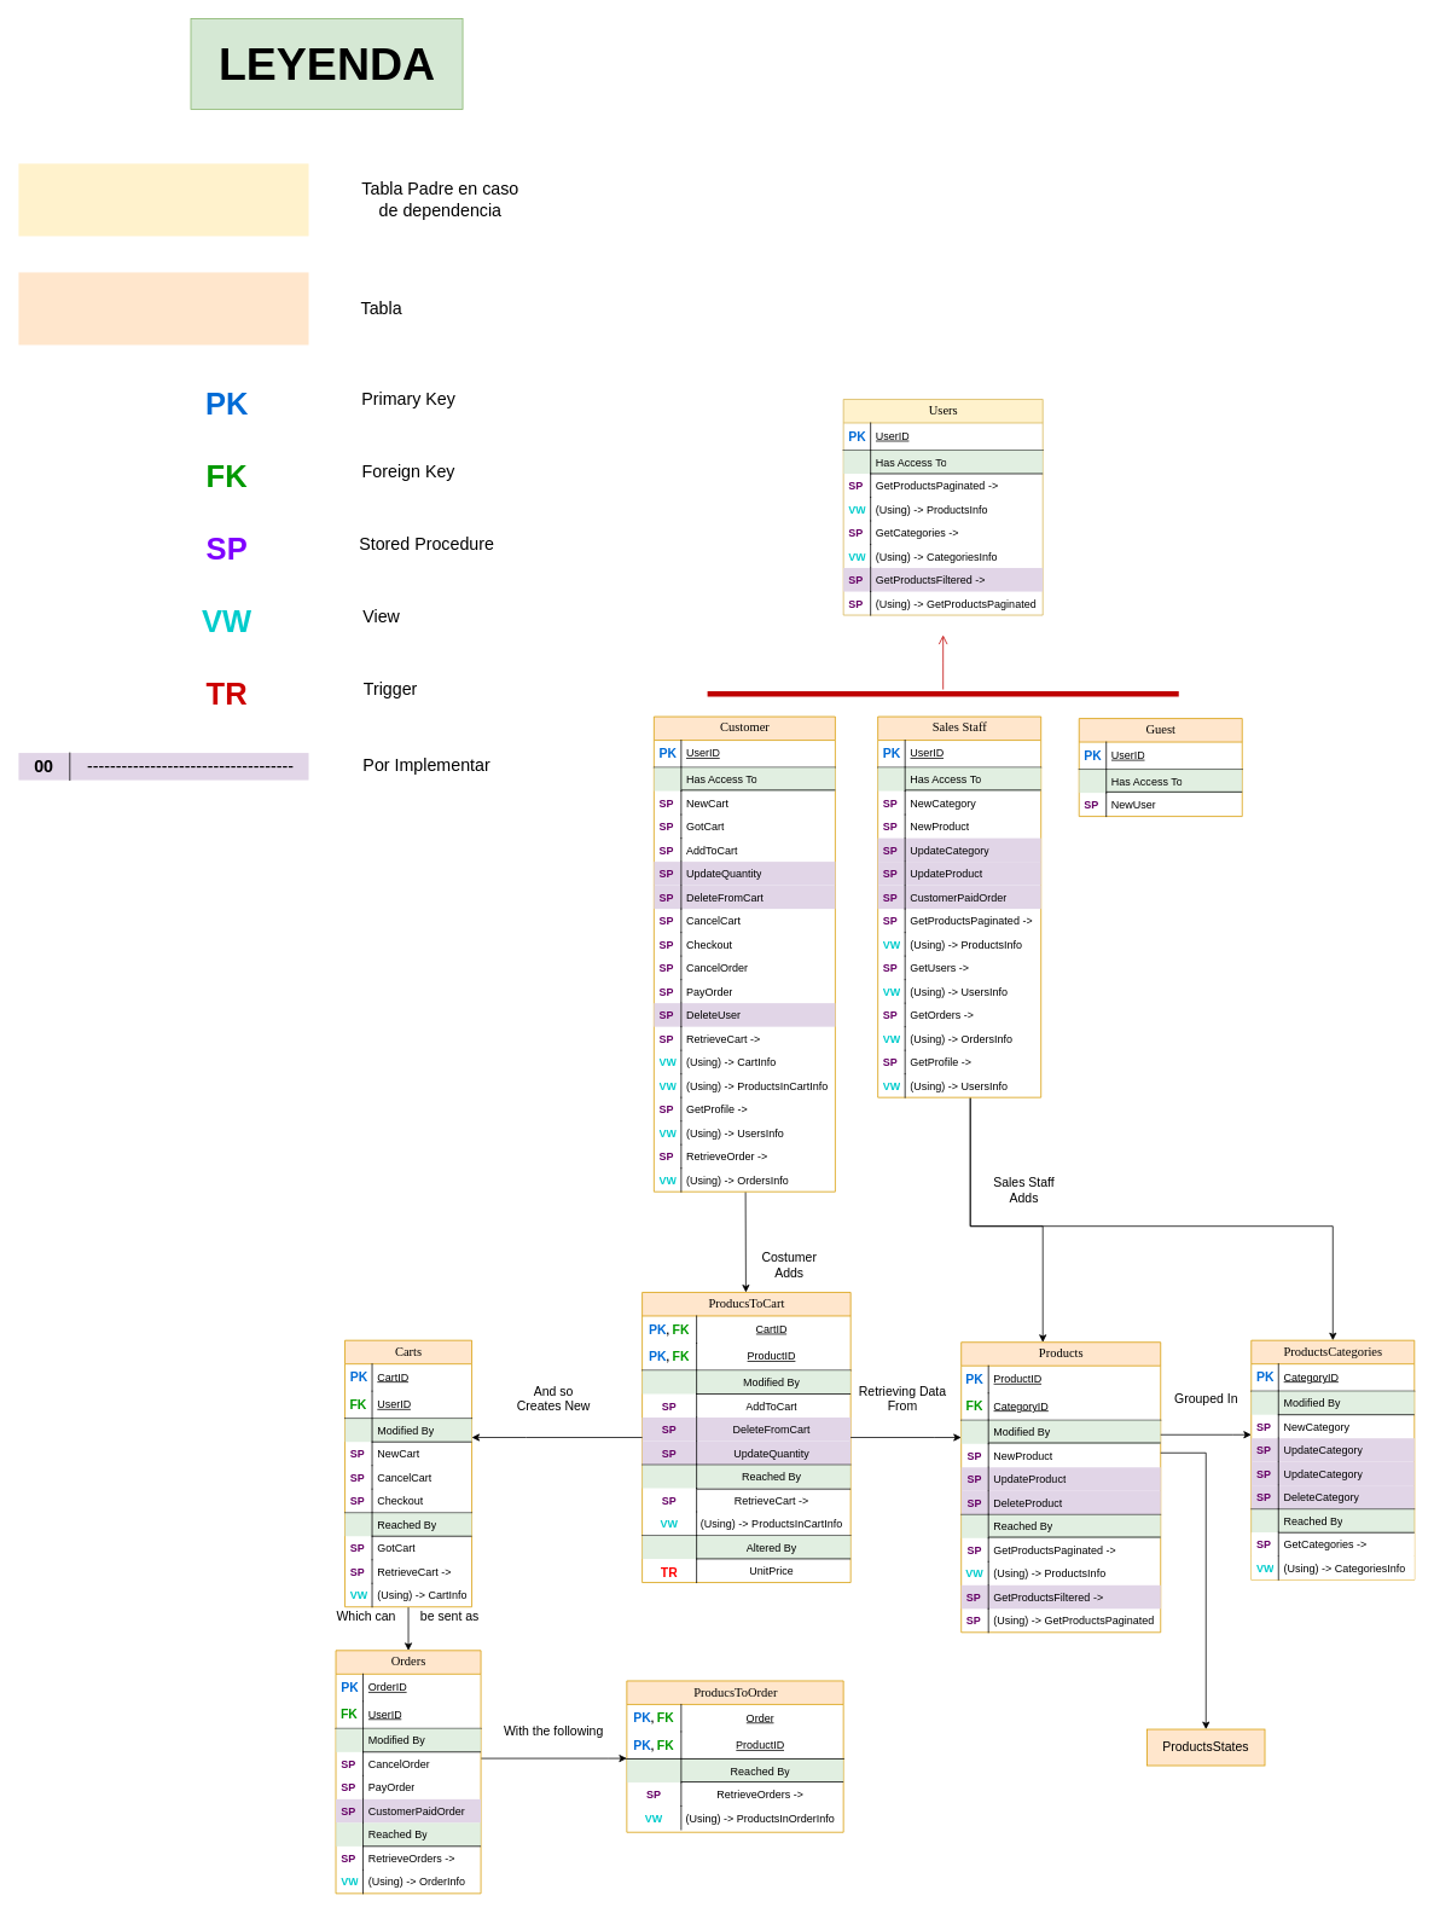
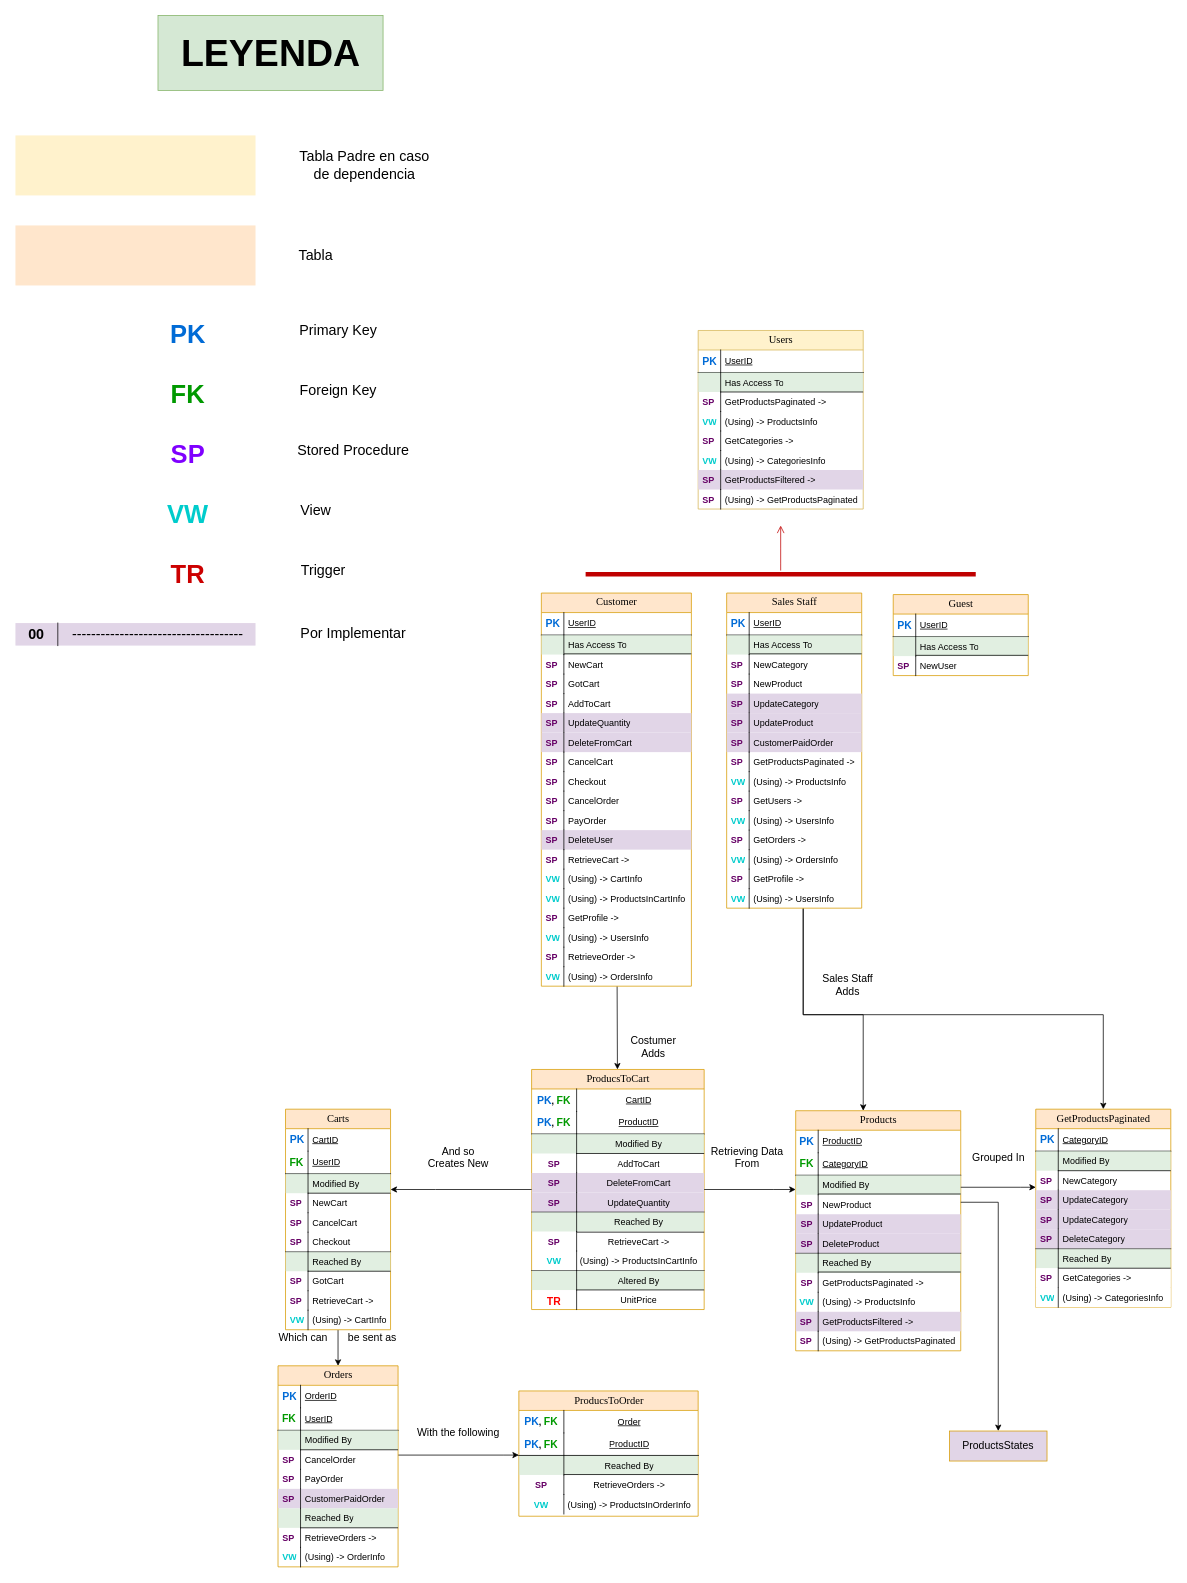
- <mxCell id="183" value="ProductsCategories" style="swimlane;html=1;fontStyle=0;childLayout=stackLayout;horizontal=1;startSize=26;fillColor=#ffe6cc;horizontalStack=0;resizeParent=1;resizeLast=0;collapsible=1;marginBottom=0;swimlaneFillColor=#ffffff;align=center;rounded=0;shadow=0;comic=0;labelBackgroundColor=none;strokeWidth=1;fontFamily=Verdana;fontSize=14;strokeColor=#d79b00;" parent="1" vertex="1"><mxGeometry x="1380" y="1477.93" width="180" height="264.07" as="geometry" /></mxCell>
+ <mxCell id="183" value="GetProductsPaginated" style="swimlane;html=1;fontStyle=0;childLayout=stackLayout;horizontal=1;startSize=26;fillColor=#ffe6cc;horizontalStack=0;resizeParent=1;resizeLast=0;collapsible=1;marginBottom=0;swimlaneFillColor=#ffffff;align=center;rounded=0;shadow=0;comic=0;labelBackgroundColor=none;strokeWidth=1;fontFamily=Verdana;fontSize=14;strokeColor=#d79b00;" parent="1" vertex="1"><mxGeometry x="1380" y="1477.93" width="180" height="264.07" as="geometry" /></mxCell>
- <mxCell id="202" value="ProductsStates" style="whiteSpace=wrap;html=1;align=center;shadow=0;sketch=0;fontSize=14;strokeColor=#d79b00;strokeWidth=1;fillColor=#ffe6cc;" parent="1" vertex="1"><mxGeometry x="1265" y="1906.93" width="130" height="40" as="geometry" /></mxCell>
+ <mxCell id="202" value="ProductsStates" style="whiteSpace=wrap;html=1;align=center;shadow=0;sketch=0;fontSize=14;strokeColor=#d79b00;strokeWidth=1;fillColor=#e1d5e7;" parent="1" vertex="1"><mxGeometry x="1265" y="1906.93" width="130" height="40" as="geometry" /></mxCell>
